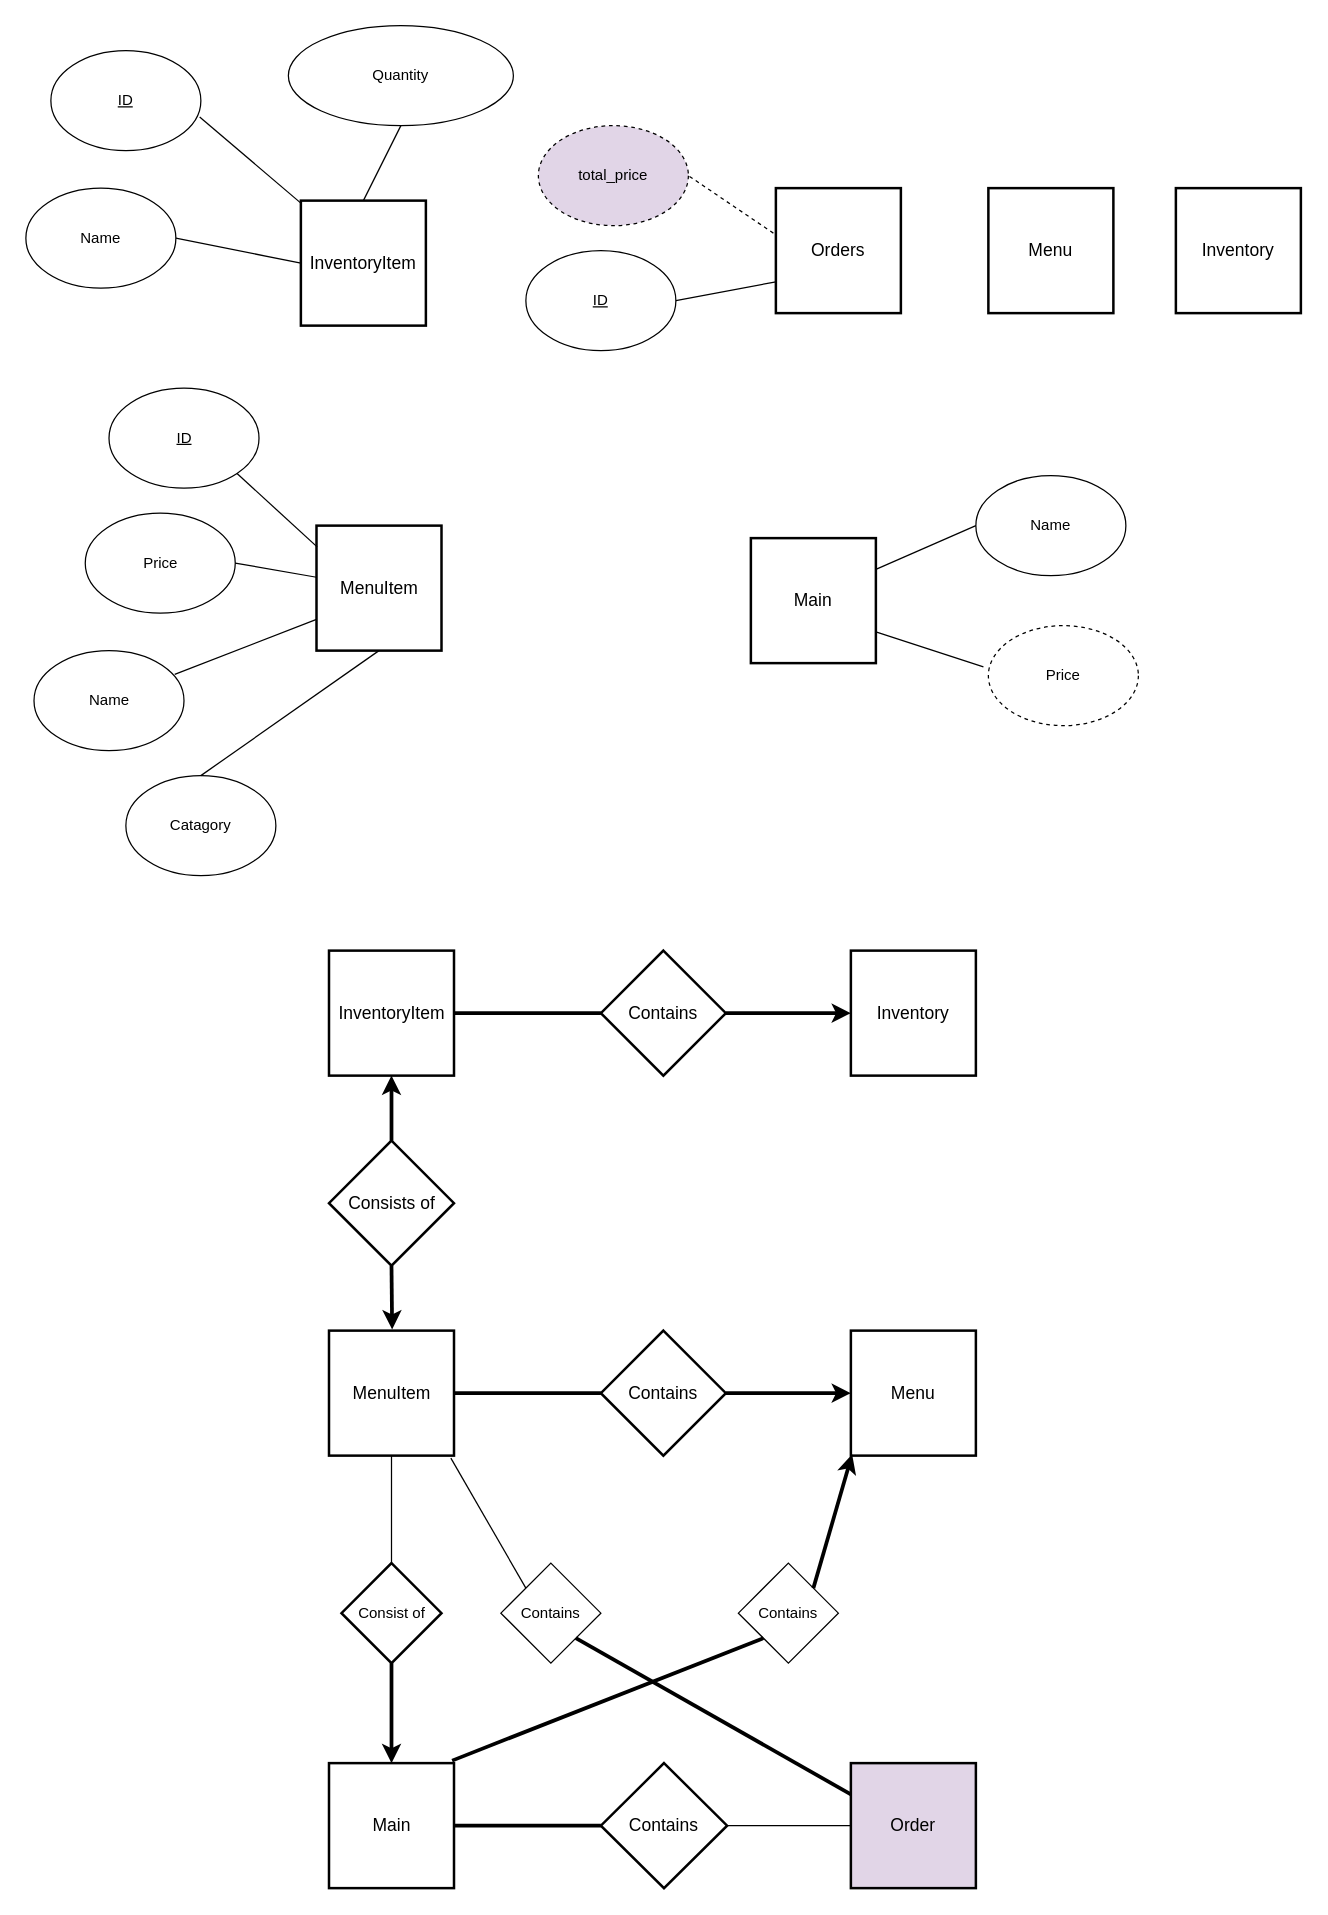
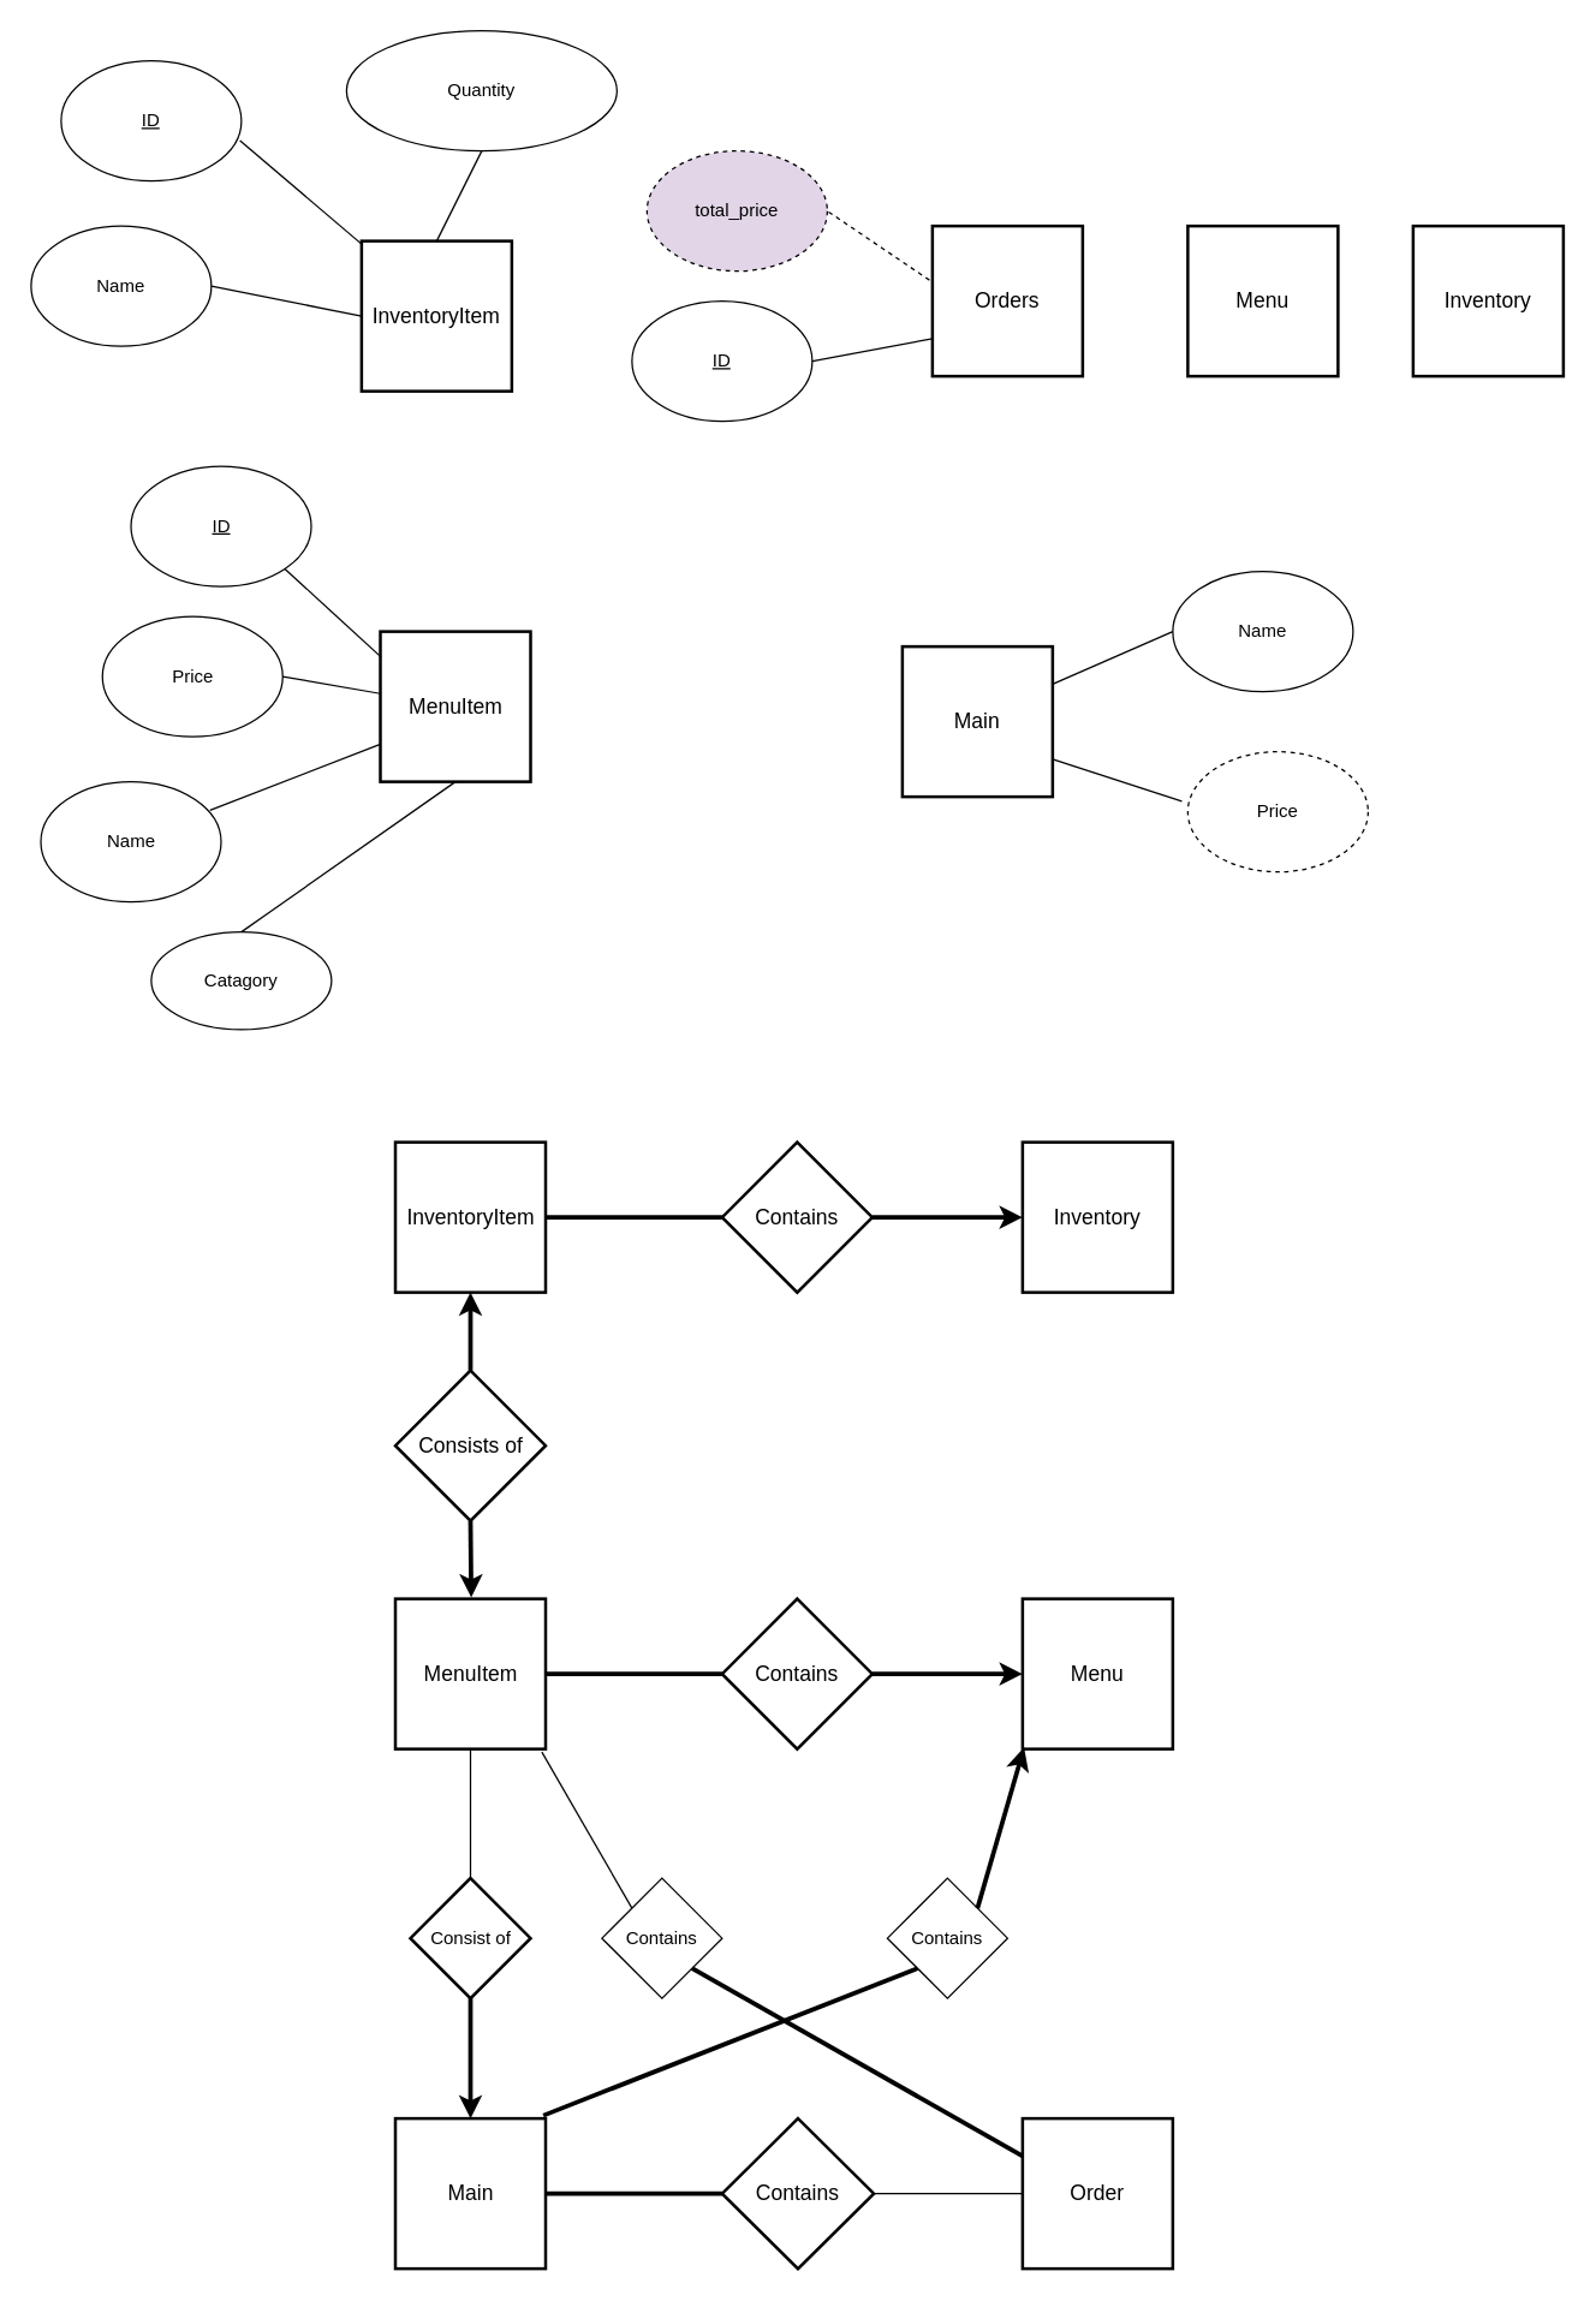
- <mxCell id="23" value="Catagory&lt;br&gt;" style="ellipse;whiteSpace=wrap;html=1;strokeColor=#000000;" vertex="1" parent="1"><mxGeometry x="100" y="620" width="120" height="80" as="geometry" /></mxCell>
+ <mxCell id="23" value="Catagory&lt;br&gt;" style="ellipse;whiteSpace=wrap;html=1;strokeColor=#000000;" vertex="1" parent="1"><mxGeometry x="100" y="620" width="120" height="65" as="geometry" /></mxCell>
- <mxCell id="33" value="Order" style="strokeWidth=2;whiteSpace=wrap;html=1;align=center;fontSize=14;fillColor=#e1d5e7;" vertex="1" parent="1"><mxGeometry x="680" y="1410" width="100" height="100" as="geometry" /></mxCell>
+ <mxCell id="33" value="Order" style="strokeWidth=2;whiteSpace=wrap;html=1;align=center;fontSize=14;" vertex="1" parent="1"><mxGeometry x="680" y="1410" width="100" height="100" as="geometry" /></mxCell>
